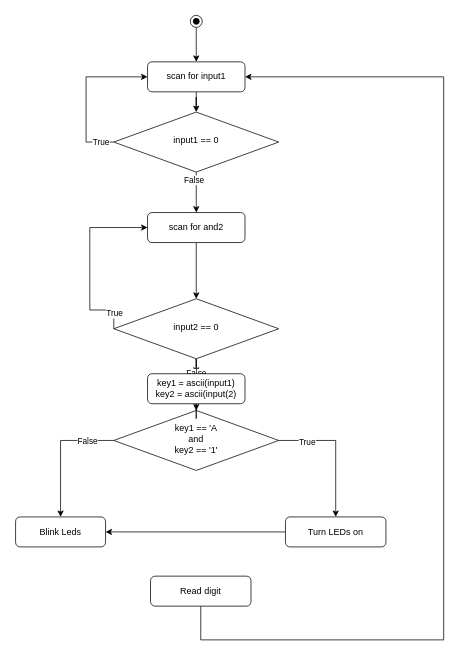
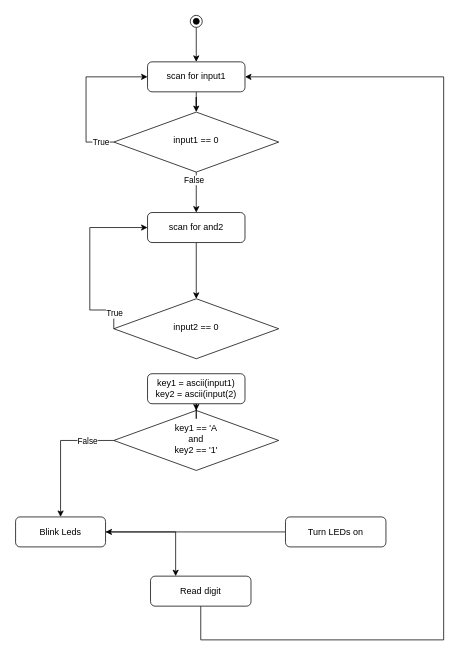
- <mxCell id="28" style="edgeStyle=orthogonalEdgeStyle;rounded=0;orthogonalLoop=1;jettySize=auto;html=1;entryX=0.5;entryY=0;entryDx=0;entryDy=0;" edge="1" parent="1" source="30" target="32"><mxGeometry relative="1" as="geometry" /></mxCell>
- <mxCell id="29" value="False" style="edgeLabel;html=1;align=center;verticalAlign=middle;resizable=0;points=[];" vertex="1" connectable="0" parent="28"><mxGeometry x="-0.367" y="-1" relative="1" as="geometry"><mxPoint as="offset" /></mxGeometry></mxCell>
- <mxCell id="5" style="edgeStyle=orthogonalEdgeStyle;rounded=0;orthogonalLoop=1;jettySize=auto;html=1;" parent="1" source="7" target="13" edge="1"><mxGeometry relative="1" as="geometry" /></mxCell>
- <mxCell id="6" value="True" style="edgeLabel;html=1;align=center;verticalAlign=middle;resizable=0;points=[];" vertex="1" connectable="0" parent="5"><mxGeometry x="-0.569" y="-2" relative="1" as="geometry"><mxPoint x="-1" as="offset" /></mxGeometry></mxCell>
+ <mxCell id="8" style="edgeStyle=orthogonalEdgeStyle;rounded=0;orthogonalLoop=1;jettySize=auto;html=1;entryX=0.25;entryY=0;entryDx=0;entryDy=0;" parent="1" source="9" target="15" edge="1"><mxGeometry relative="1" as="geometry" /></mxCell>
